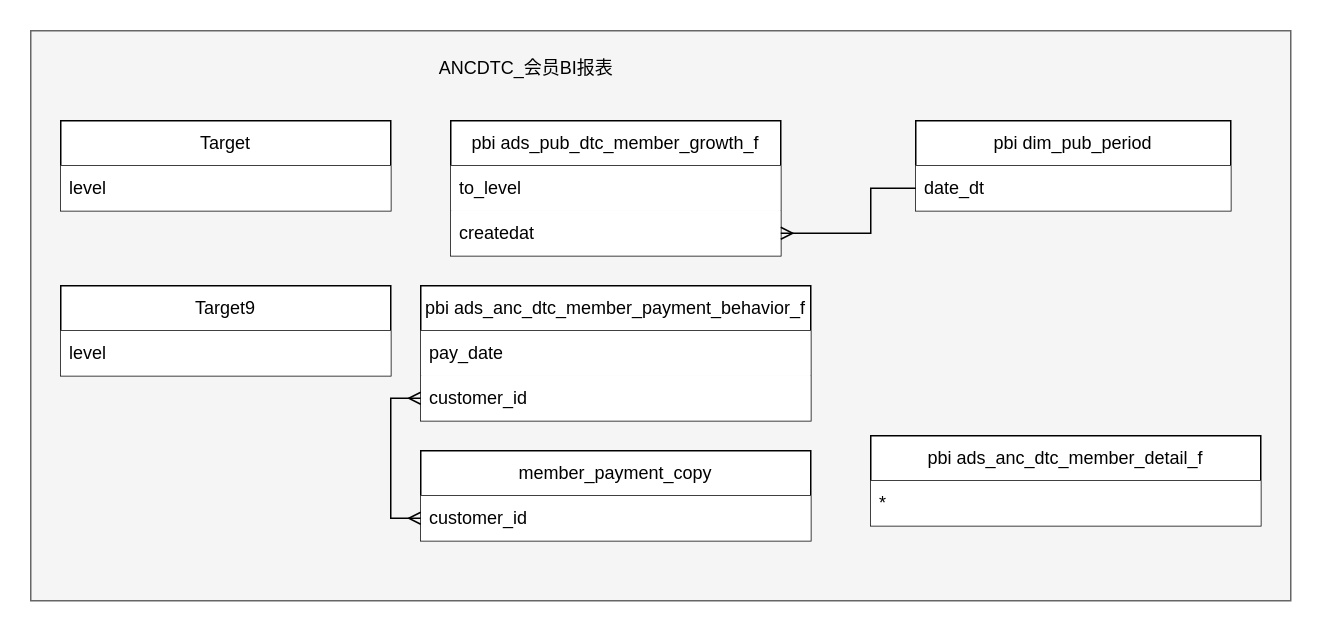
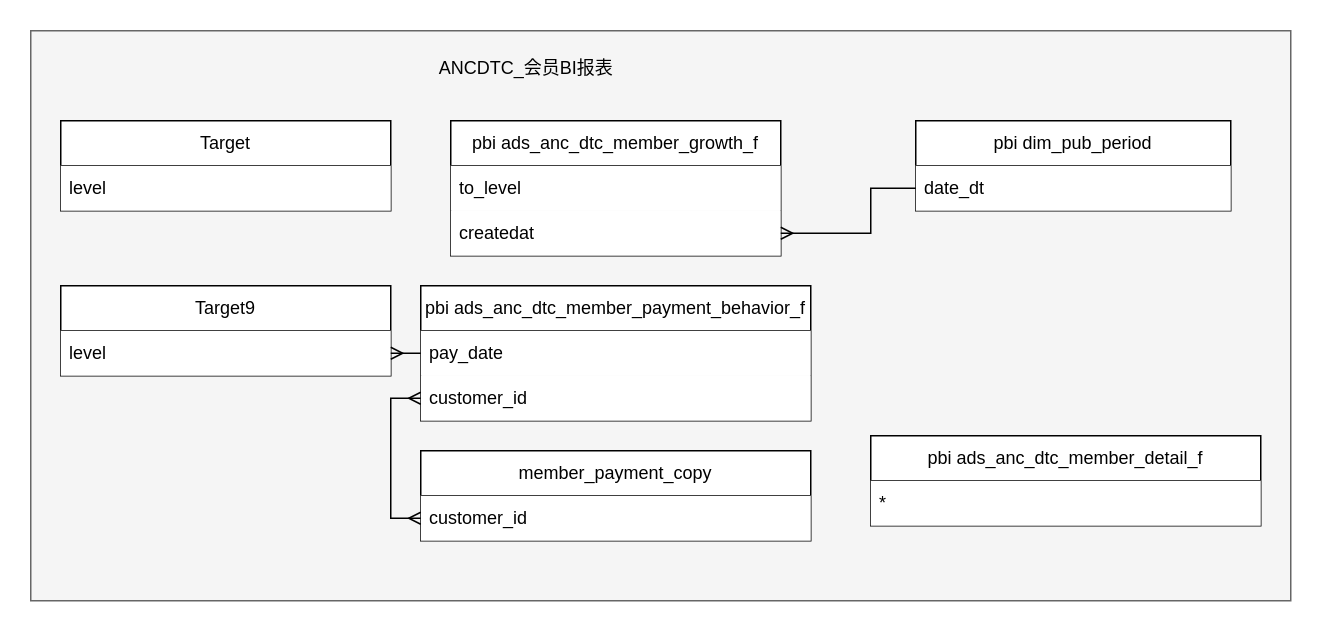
- <mxCell id="3" value="pbi ads_pub_dtc_member_growth_f" style="swimlane;fontStyle=0;childLayout=stackLayout;horizontal=1;startSize=30;horizontalStack=0;resizeParent=1;resizeParentMax=0;resizeLast=0;collapsible=1;marginBottom=0;whiteSpace=wrap;html=1;" vertex="1" parent="1"><mxGeometry x="300" y="80" width="220" height="90" as="geometry" /></mxCell>
+ <mxCell id="3" value="pbi ads_anc_dtc_member_growth_f" style="swimlane;fontStyle=0;childLayout=stackLayout;horizontal=1;startSize=30;horizontalStack=0;resizeParent=1;resizeParentMax=0;resizeLast=0;collapsible=1;marginBottom=0;whiteSpace=wrap;html=1;" vertex="1" parent="1"><mxGeometry x="300" y="80" width="220" height="90" as="geometry" /></mxCell>
+ <mxCell id="17" style="edgeStyle=orthogonalEdgeStyle;rounded=0;orthogonalLoop=1;jettySize=auto;html=1;exitX=0;exitY=0.5;exitDx=0;exitDy=0;entryX=1;entryY=0.75;entryDx=0;entryDy=0;endArrow=ERmany;endFill=0;" edge="1" parent="1" source="11" target="15"><mxGeometry relative="1" as="geometry" /></mxCell>
